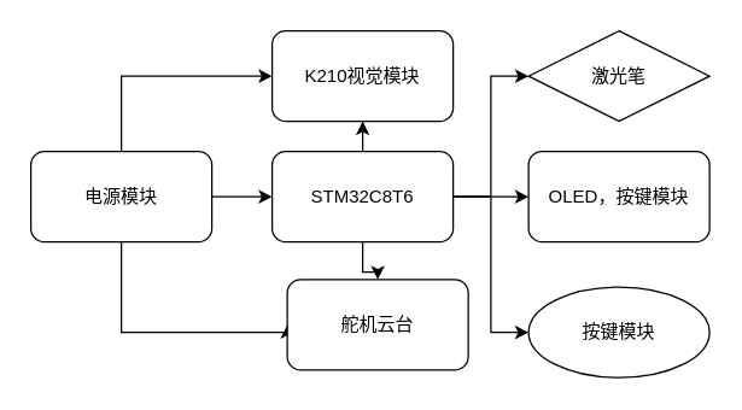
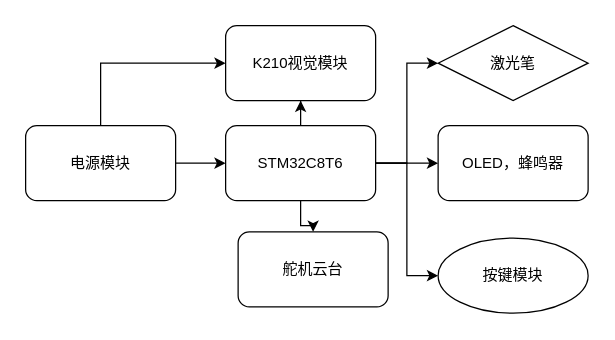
- <mxCell id="15" value="OLED，按键模块" style="whiteSpace=wrap;html=1;rounded=1;" vertex="1" parent="1"><mxGeometry x="350" y="100" width="120" height="60" as="geometry" /></mxCell>
+ <mxCell id="15" value="OLED，蜂鸣器" style="whiteSpace=wrap;html=1;rounded=1;" vertex="1" parent="1"><mxGeometry x="350" y="100" width="120" height="60" as="geometry" /></mxCell>
- <mxCell id="4" style="edgeStyle=orthogonalEdgeStyle;rounded=0;orthogonalLoop=1;jettySize=auto;html=1;entryX=0;entryY=0.5;entryDx=0;entryDy=0;" edge="1" parent="1" source="5" target="13"><mxGeometry relative="1" as="geometry"><mxPoint x="90" y="270" as="targetPoint" /><Array as="points"><mxPoint x="80" y="220" /></Array></mxGeometry></mxCell>
